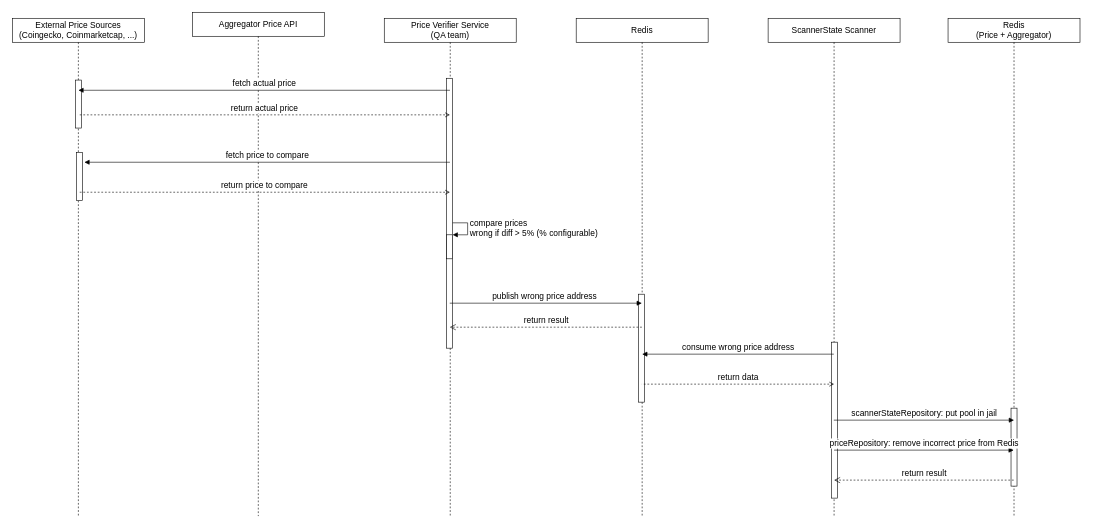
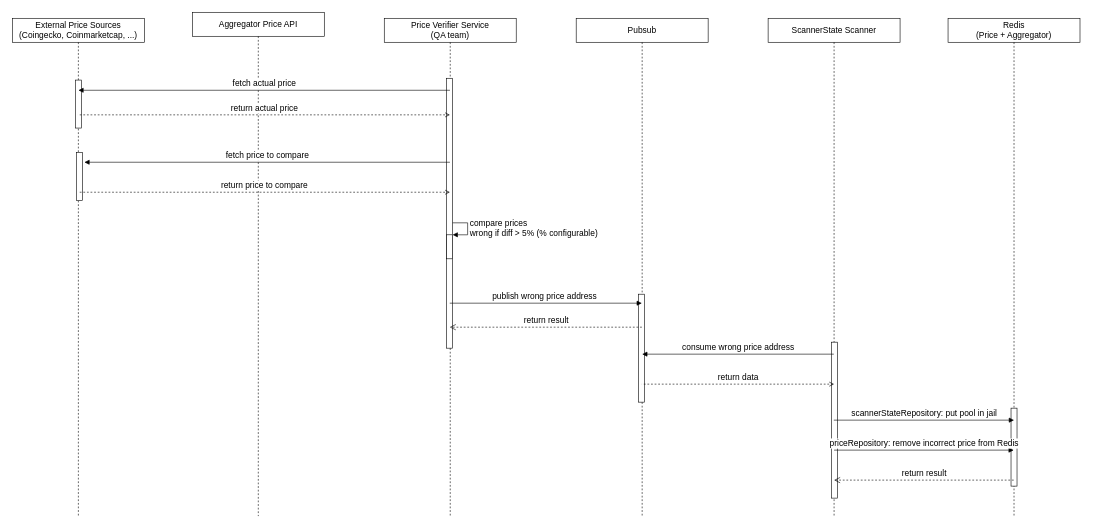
- <mxCell id="10" value="Redis" style="shape=umlLifeline;perimeter=lifelinePerimeter;whiteSpace=wrap;html=1;container=1;collapsible=0;recursiveResize=0;outlineConnect=0;fontSize=14;" vertex="1" parent="1"><mxGeometry x="960" y="30" width="220" height="830" as="geometry" /></mxCell>
+ <mxCell id="10" value="Pubsub" style="shape=umlLifeline;perimeter=lifelinePerimeter;whiteSpace=wrap;html=1;container=1;collapsible=0;recursiveResize=0;outlineConnect=0;fontSize=14;" vertex="1" parent="1"><mxGeometry x="960" y="30" width="220" height="830" as="geometry" /></mxCell>
